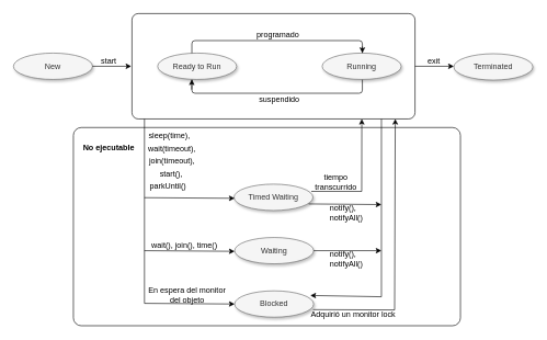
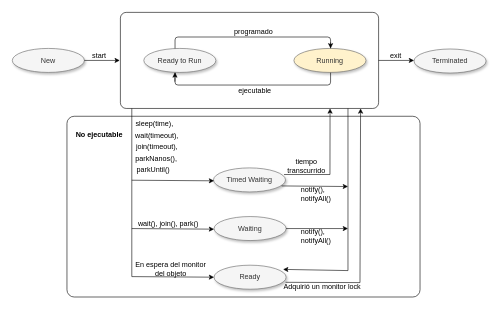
- <mxCell id="6" value="Running" style="ellipse;whiteSpace=wrap;html=1;fillColor=#f5f5f5;fontColor=#333333;strokeColor=#666666;shadow=1;" vertex="1" parent="1"><mxGeometry x="489" y="80" width="120" height="40" as="geometry" /></mxCell>
+ <mxCell id="6" value="Running" style="ellipse;whiteSpace=wrap;html=1;fillColor=#fff2cc;fontColor=#333333;strokeColor=#666666;shadow=1;" vertex="1" parent="1"><mxGeometry x="489" y="80" width="120" height="40" as="geometry" /></mxCell>
- <mxCell id="8" value="suspendido" style="text;html=1;align=center;verticalAlign=middle;whiteSpace=wrap;rounded=0;" vertex="1" parent="1"><mxGeometry x="394" y="135" width="60" height="30" as="geometry" /></mxCell>
+ <mxCell id="8" value="ejecutable" style="text;html=1;align=center;verticalAlign=middle;whiteSpace=wrap;rounded=0;" vertex="1" parent="1"><mxGeometry x="394" y="135" width="60" height="30" as="geometry" /></mxCell>
- <mxCell id="26" value="start()," style="text;html=1;align=center;verticalAlign=middle;whiteSpace=wrap;rounded=0;" vertex="1" parent="1"><mxGeometry x="230" y="249" width="60" height="30" as="geometry" /></mxCell>
+ <mxCell id="26" value="parkNanos()," style="text;html=1;align=center;verticalAlign=middle;whiteSpace=wrap;rounded=0;" vertex="1" parent="1"><mxGeometry x="230" y="249" width="60" height="30" as="geometry" /></mxCell>
- <mxCell id="28" value="wait(), join(), time()" style="text;html=1;align=center;verticalAlign=middle;whiteSpace=wrap;rounded=0;" vertex="1" parent="1"><mxGeometry x="225" y="358" width="110" height="30" as="geometry" /></mxCell>
+ <mxCell id="28" value="wait(), join(), park()" style="text;html=1;align=center;verticalAlign=middle;whiteSpace=wrap;rounded=0;" vertex="1" parent="1"><mxGeometry x="225" y="358" width="110" height="30" as="geometry" /></mxCell>
- <mxCell id="18" value="Blocked" style="ellipse;whiteSpace=wrap;html=1;fillColor=#f5f5f5;fontColor=#333333;strokeColor=#666666;shadow=1;" vertex="1" parent="1"><mxGeometry x="356" y="441" width="120" height="40" as="geometry" /></mxCell>
+ <mxCell id="18" value="Ready" style="ellipse;whiteSpace=wrap;html=1;fillColor=#f5f5f5;fontColor=#333333;strokeColor=#666666;shadow=1;" vertex="1" parent="1"><mxGeometry x="356" y="441" width="120" height="40" as="geometry" /></mxCell>
